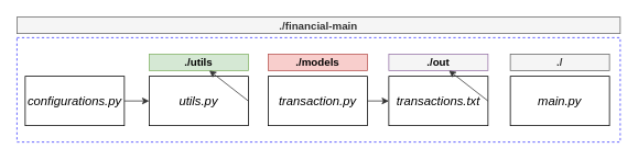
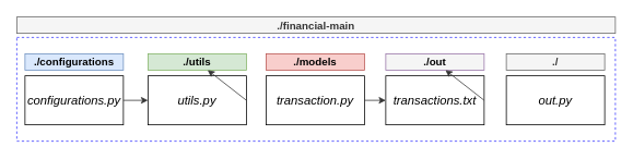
+ <mxCell id="12" value="&lt;font style=&quot;font-size: 13px;&quot;&gt;./configurations&lt;/font&gt;" style="rounded=0;whiteSpace=wrap;html=1;fontStyle=1;fontSize=13;fillColor=#dae8fc;strokeColor=#6c8ebf;" vertex="1" parent="1"><mxGeometry x="30" y="65" width="120" height="20" as="geometry" /></mxCell>
- <mxCell id="3" value="&lt;i style=&quot;font-size: 15px;&quot;&gt;main.py&lt;/i&gt;" style="rounded=0;whiteSpace=wrap;html=1;fillColor=none;fontSize=15;" vertex="1" parent="1"><mxGeometry x="617" y="92" width="120" height="60" as="geometry" /></mxCell>
+ <mxCell id="3" value="&lt;i style=&quot;font-size: 15px;&quot;&gt;out.py&lt;/i&gt;" style="rounded=0;whiteSpace=wrap;html=1;fillColor=none;fontSize=15;" vertex="1" parent="1"><mxGeometry x="617" y="92" width="120" height="60" as="geometry" /></mxCell>
